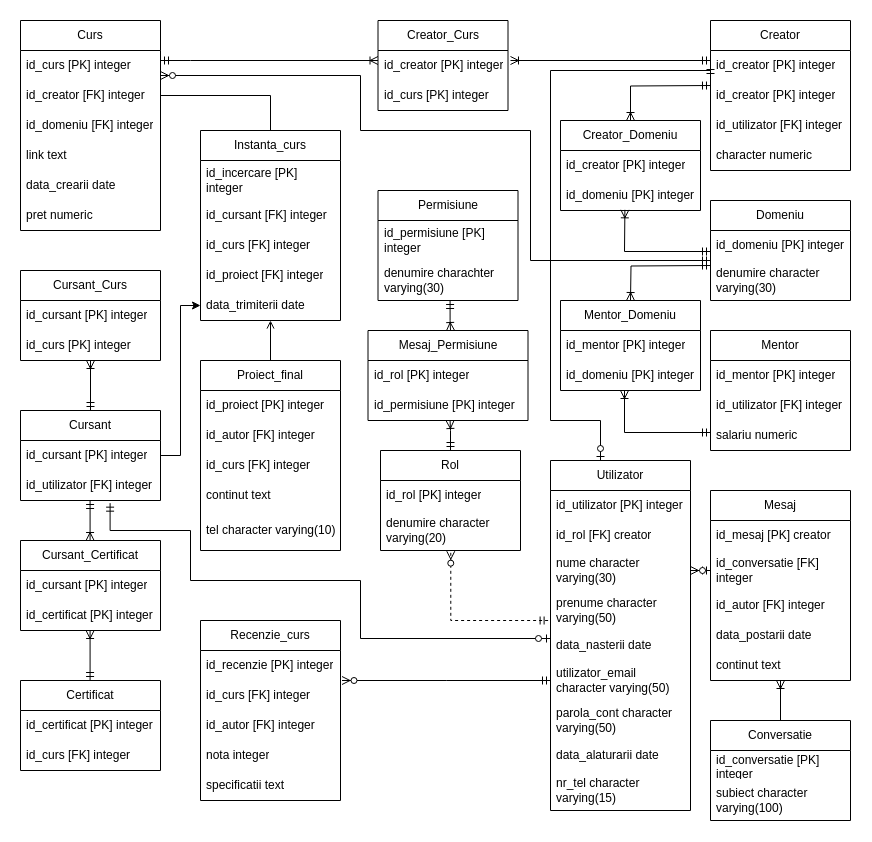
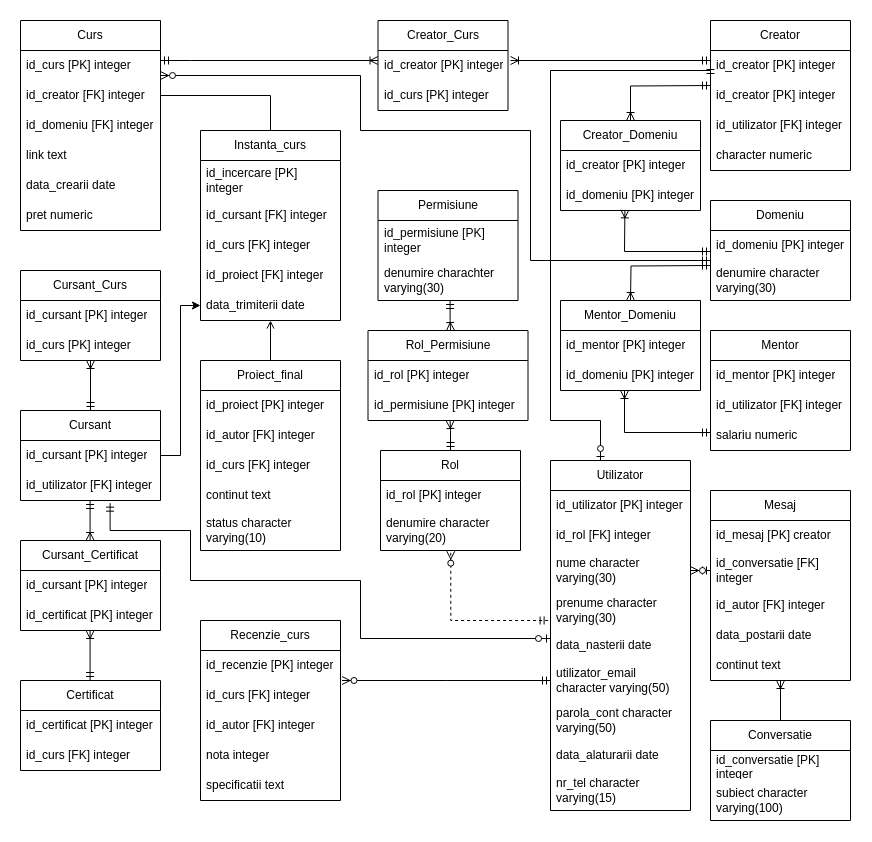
- <mxCell id="80" value="Mesaj_Permisiune" style="swimlane;fontStyle=0;childLayout=stackLayout;horizontal=1;startSize=30;horizontalStack=0;resizeParent=1;resizeParentMax=0;resizeLast=0;collapsible=1;marginBottom=0;whiteSpace=wrap;html=1;" vertex="1" parent="1"><mxGeometry x="367.5" y="330" width="160" height="90" as="geometry" /></mxCell>
+ <mxCell id="80" value="Rol_Permisiune" style="swimlane;fontStyle=0;childLayout=stackLayout;horizontal=1;startSize=30;horizontalStack=0;resizeParent=1;resizeParentMax=0;resizeLast=0;collapsible=1;marginBottom=0;whiteSpace=wrap;html=1;" vertex="1" parent="1"><mxGeometry x="367.5" y="330" width="160" height="90" as="geometry" /></mxCell>
- <mxCell id="51" value="tel character varying(10)" style="text;strokeColor=none;fillColor=none;align=left;verticalAlign=middle;spacingLeft=4;spacingRight=4;overflow=hidden;points=[[0,0.5],[1,0.5]];portConstraint=eastwest;rotatable=0;whiteSpace=wrap;html=1;" vertex="1" parent="46"><mxGeometry y="150" width="140" height="40" as="geometry" /></mxCell>
+ <mxCell id="51" value="status character varying(10)" style="text;strokeColor=none;fillColor=none;align=left;verticalAlign=middle;spacingLeft=4;spacingRight=4;overflow=hidden;points=[[0,0.5],[1,0.5]];portConstraint=eastwest;rotatable=0;whiteSpace=wrap;html=1;" vertex="1" parent="46"><mxGeometry y="150" width="140" height="40" as="geometry" /></mxCell>
- <mxCell id="63" value="id_rol [FK] creator" style="text;strokeColor=none;fillColor=none;align=left;verticalAlign=middle;spacingLeft=4;spacingRight=4;overflow=hidden;points=[[0,0.5],[1,0.5]];portConstraint=eastwest;rotatable=0;whiteSpace=wrap;html=1;" vertex="1" parent="61"><mxGeometry y="60" width="140" height="30" as="geometry" /></mxCell>
+ <mxCell id="63" value="id_rol [FK] integer" style="text;strokeColor=none;fillColor=none;align=left;verticalAlign=middle;spacingLeft=4;spacingRight=4;overflow=hidden;points=[[0,0.5],[1,0.5]];portConstraint=eastwest;rotatable=0;whiteSpace=wrap;html=1;" vertex="1" parent="61"><mxGeometry y="60" width="140" height="30" as="geometry" /></mxCell>
- <mxCell id="65" value="prenume character varying(50)" style="text;strokeColor=none;fillColor=none;align=left;verticalAlign=middle;spacingLeft=4;spacingRight=4;overflow=hidden;points=[[0,0.5],[1,0.5]];portConstraint=eastwest;rotatable=0;whiteSpace=wrap;html=1;" vertex="1" parent="61"><mxGeometry y="130" width="140" height="40" as="geometry" /></mxCell>
+ <mxCell id="65" value="prenume character varying(30)" style="text;strokeColor=none;fillColor=none;align=left;verticalAlign=middle;spacingLeft=4;spacingRight=4;overflow=hidden;points=[[0,0.5],[1,0.5]];portConstraint=eastwest;rotatable=0;whiteSpace=wrap;html=1;" vertex="1" parent="61"><mxGeometry y="130" width="140" height="40" as="geometry" /></mxCell>
